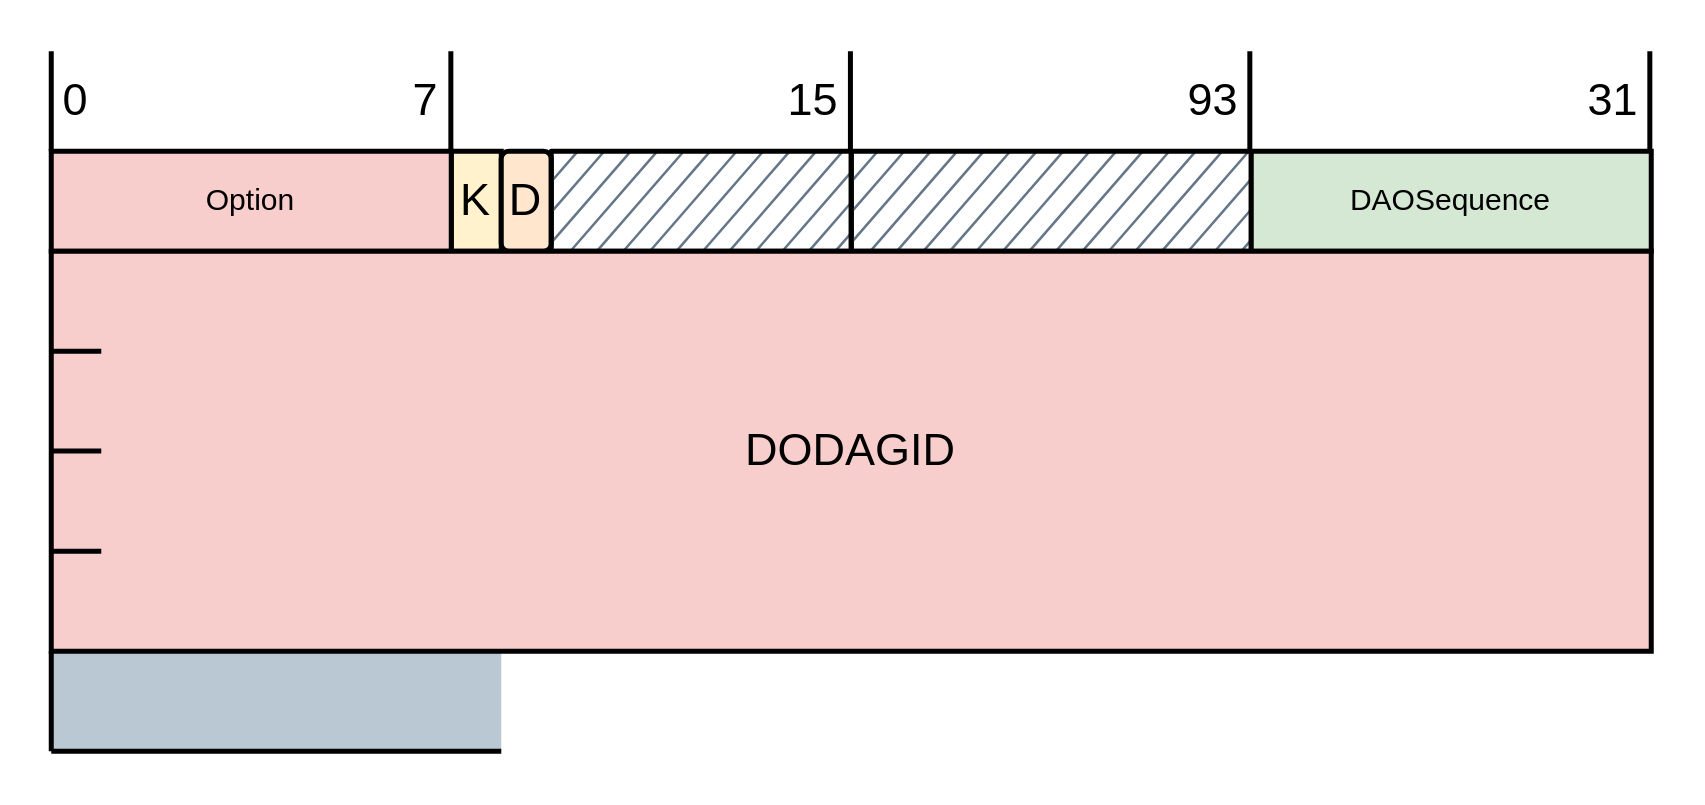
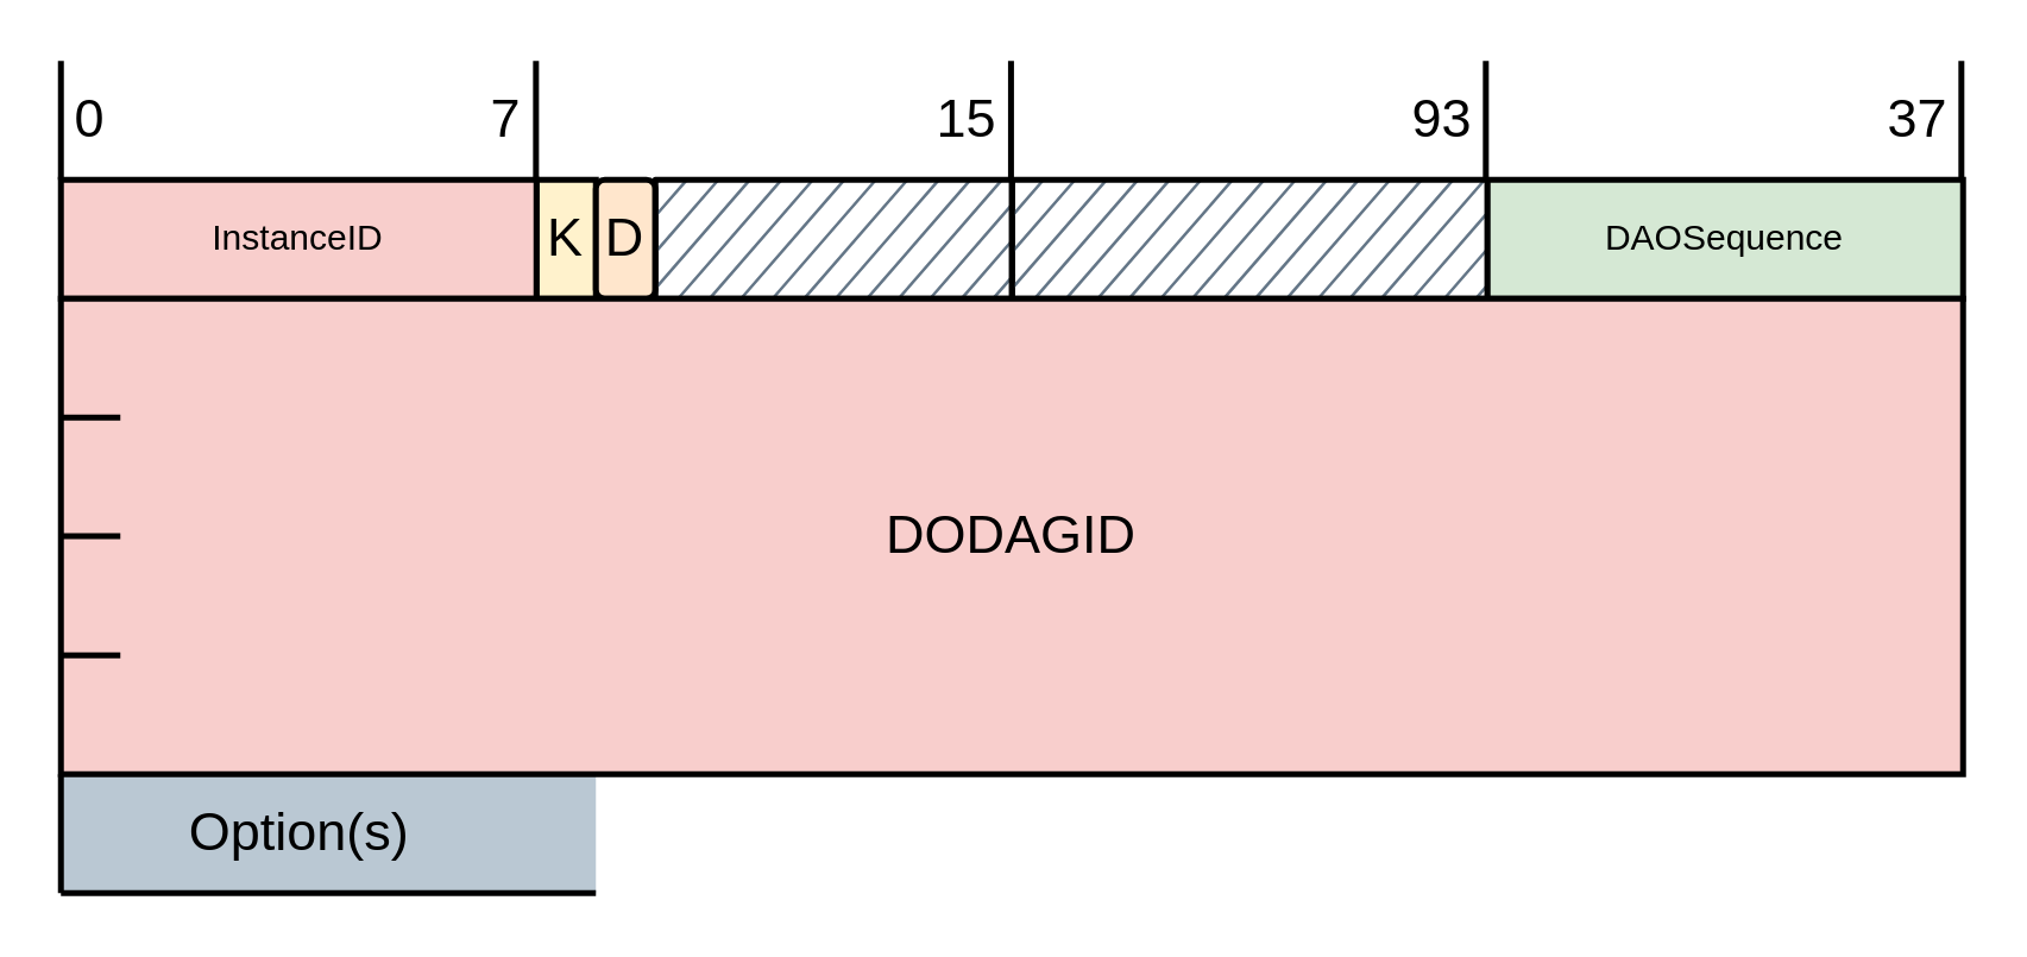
- <mxCell id="27" value="31" style="whiteSpace=wrap;html=1;fontSize=18;strokeWidth=2;fillColor=none;strokeColor=none;" vertex="1" parent="1"><mxGeometry x="630" y="20" width="30" height="40" as="geometry" /></mxCell>
+ <mxCell id="27" value="37" style="whiteSpace=wrap;html=1;fontSize=18;strokeWidth=2;fillColor=none;strokeColor=none;" vertex="1" parent="1"><mxGeometry x="630" y="20" width="30" height="40" as="geometry" /></mxCell>
- <mxCell id="4" value="Option" style="whiteSpace=wrap;html=1;fillColor=#f8cecc;strokeWidth=2;" vertex="1" parent="1"><mxGeometry x="20" y="60" width="160" height="40" as="geometry" /></mxCell>
+ <mxCell id="4" value="InstanceID" style="whiteSpace=wrap;html=1;fillColor=#f8cecc;strokeWidth=2;" vertex="1" parent="1"><mxGeometry x="20" y="60" width="160" height="40" as="geometry" /></mxCell>
+ <mxCell id="13" value="Option(s)" style="text;html=1;align=center;verticalAlign=middle;resizable=0;points=[];autosize=1;fontSize=18;strokeWidth=2;" vertex="1" parent="1"><mxGeometry x="55" y="265" width="90" height="30" as="geometry" /></mxCell>
